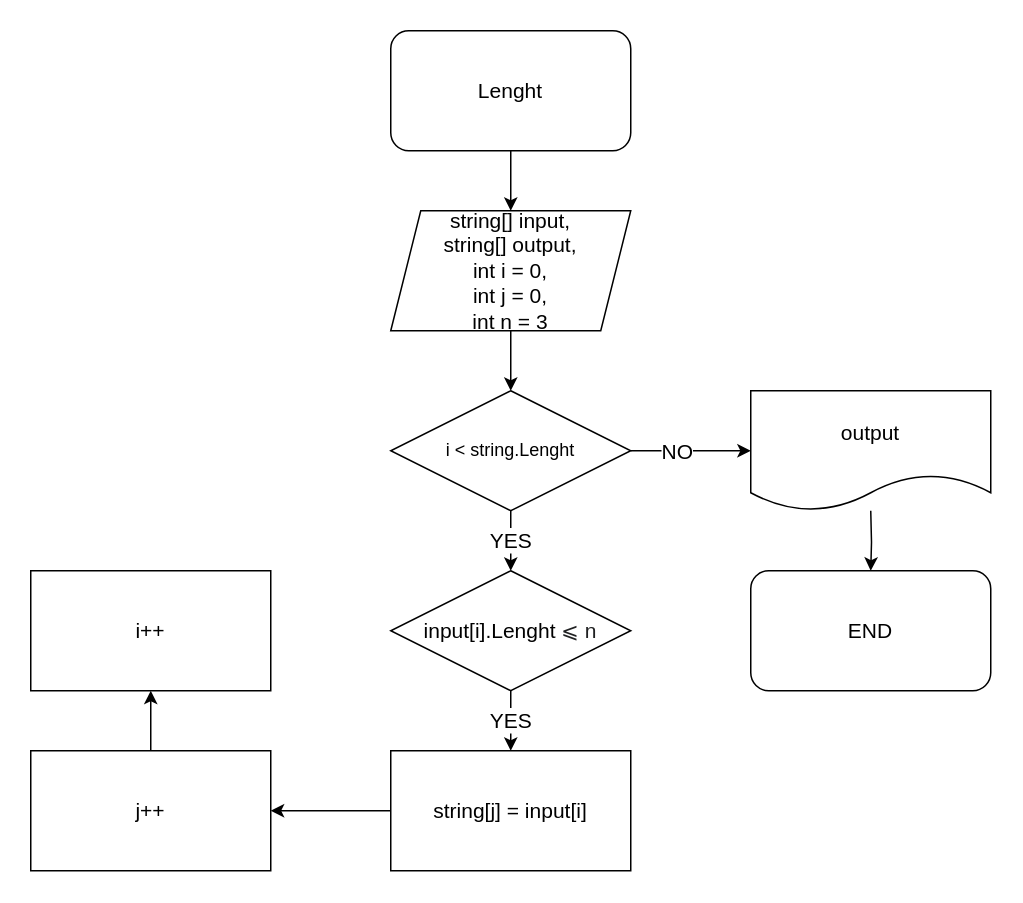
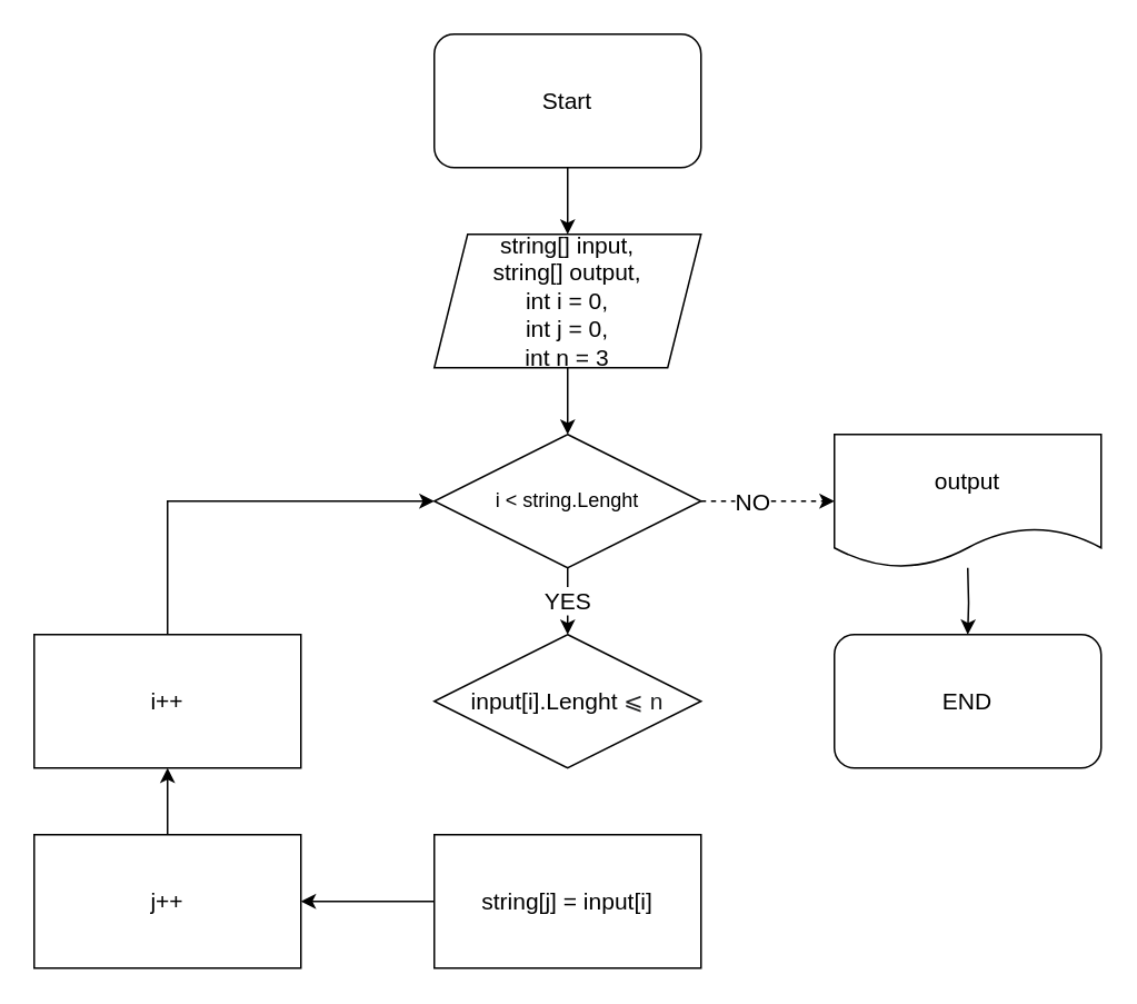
- <mxCell id="3" value="&lt;font style=&quot;font-size: 14px;&quot;&gt;Lenght&lt;/font&gt;" style="rounded=1;whiteSpace=wrap;html=1;" vertex="1" parent="1"><mxGeometry x="260" y="20" width="160" height="80" as="geometry" /></mxCell>
+ <mxCell id="3" value="&lt;font style=&quot;font-size: 14px;&quot;&gt;Start&lt;/font&gt;" style="rounded=1;whiteSpace=wrap;html=1;" vertex="1" parent="1"><mxGeometry x="260" y="20" width="160" height="80" as="geometry" /></mxCell>
+ <mxCell id="18" style="edgeStyle=orthogonalEdgeStyle;rounded=0;orthogonalLoop=1;jettySize=auto;html=1;entryX=0;entryY=0.5;entryDx=0;entryDy=0;" edge="1" parent="1" source="19" target="9"><mxGeometry relative="1" as="geometry"><Array as="points"><mxPoint x="100" y="300" /></Array></mxGeometry></mxCell>
- <mxCell id="7" value="" style="edgeStyle=orthogonalEdgeStyle;rounded=0;orthogonalLoop=1;jettySize=auto;html=1;fontSize=14;" edge="1" parent="1" source="9" target="20"><mxGeometry relative="1" as="geometry" /></mxCell>
+ <mxCell id="7" value="" style="edgeStyle=orthogonalEdgeStyle;rounded=0;orthogonalLoop=1;jettySize=auto;html=1;fontSize=14;dashed=1;" edge="1" parent="1" source="9" target="20"><mxGeometry relative="1" as="geometry" /></mxCell>
- <mxCell id="10" value="YES" style="edgeStyle=orthogonalEdgeStyle;rounded=0;orthogonalLoop=1;jettySize=auto;html=1;fontSize=14;" edge="1" parent="1" source="11" target="15"><mxGeometry relative="1" as="geometry"><Array as="points"><mxPoint x="340" y="490" /><mxPoint x="340" y="490" /></Array></mxGeometry></mxCell>
